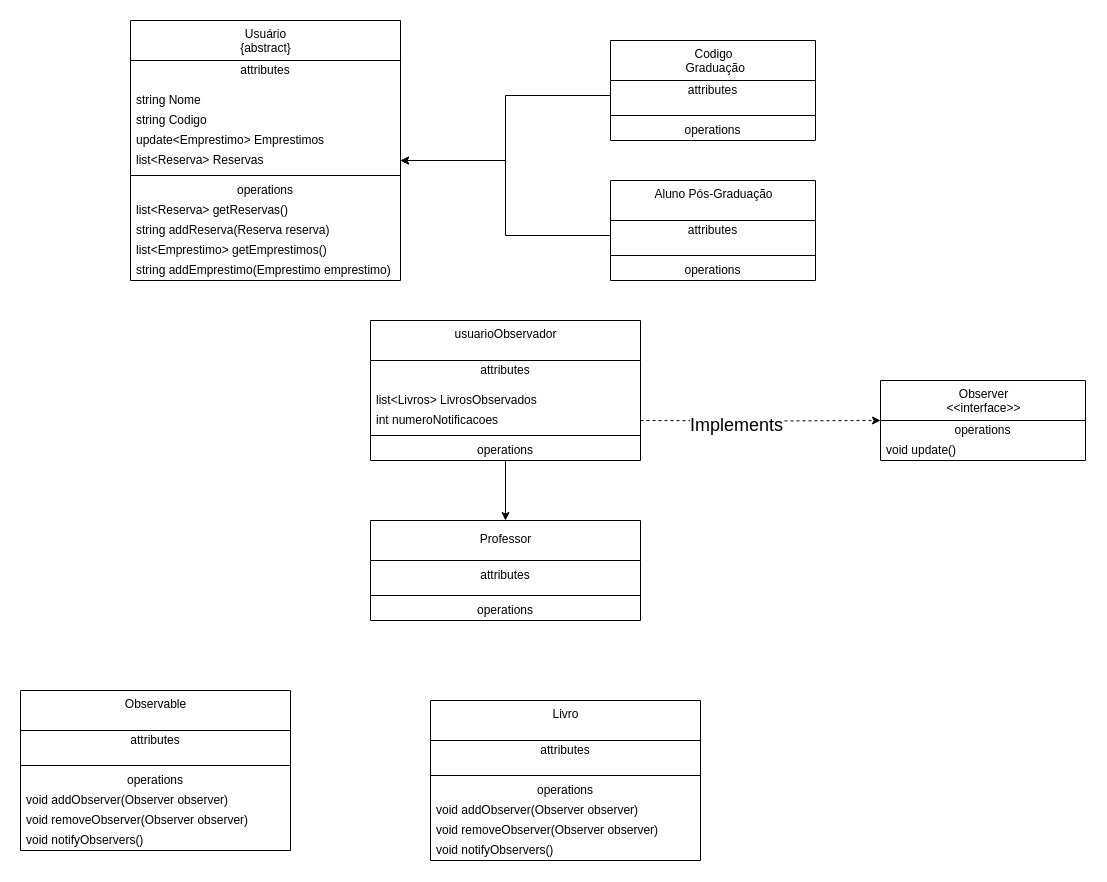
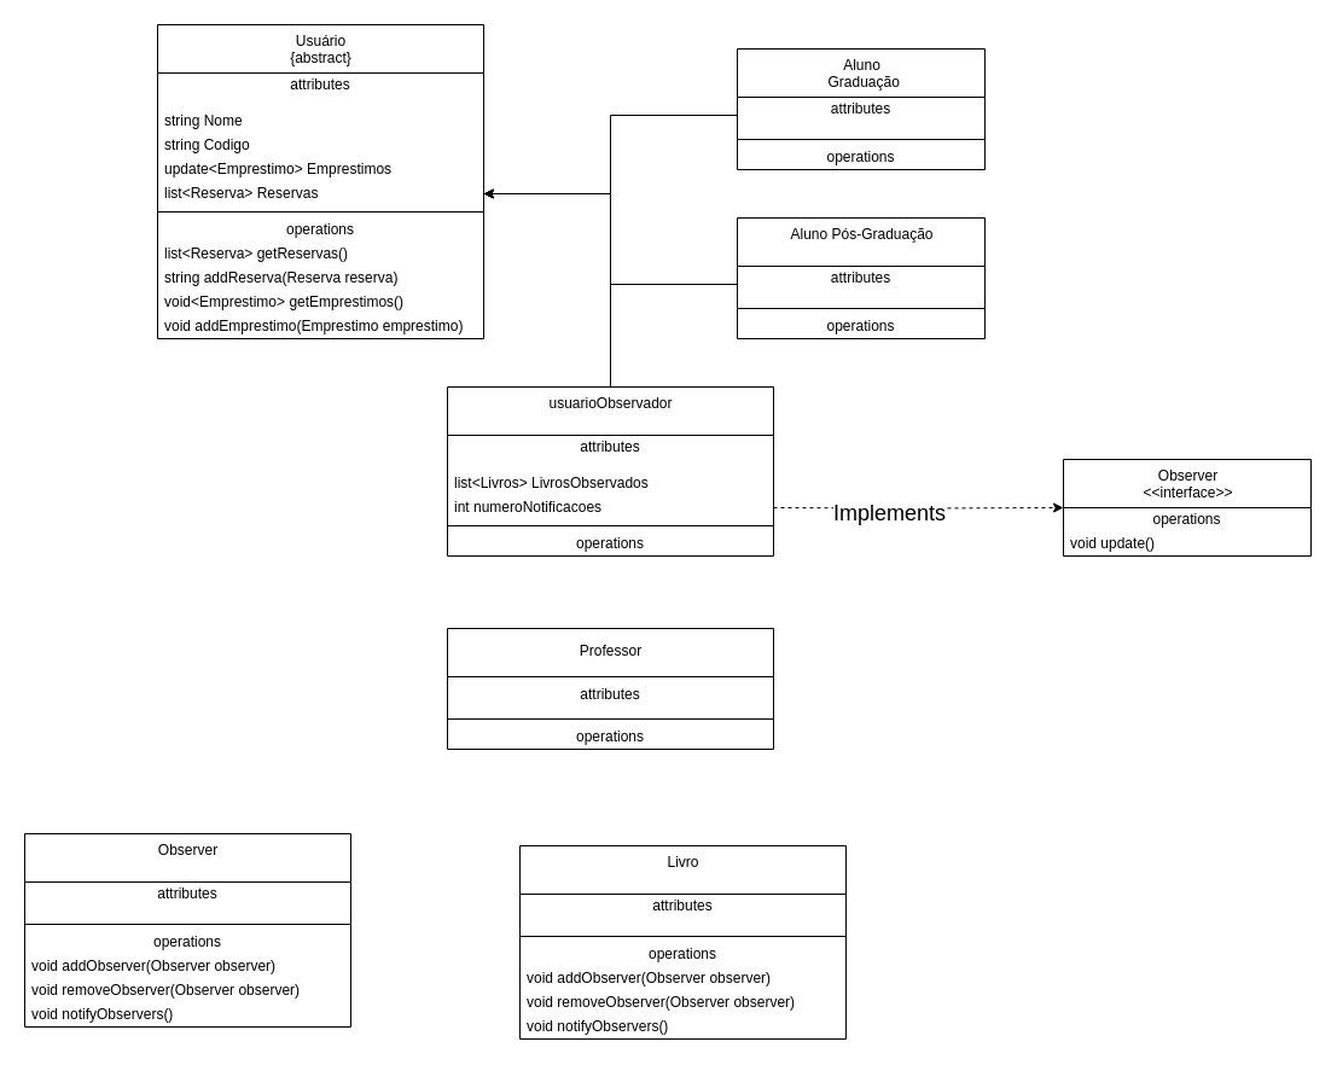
- <mxCell id="15" value="&lt;div&gt;Codigo&lt;br&gt;&lt;/div&gt;&amp;nbsp;Graduação" style="swimlane;fontStyle=0;align=center;verticalAlign=top;childLayout=stackLayout;horizontal=1;startSize=40;horizontalStack=0;resizeParent=1;resizeParentMax=0;resizeLast=0;collapsible=0;marginBottom=0;html=1;swimlaneLine=1;strokeColor=default;fillColor=default;" vertex="1" parent="1"><mxGeometry x="610" y="40" width="205" height="100" as="geometry" /></mxCell>
+ <mxCell id="15" value="&lt;div&gt;Aluno&lt;br&gt;&lt;/div&gt;&amp;nbsp;Graduação" style="swimlane;fontStyle=0;align=center;verticalAlign=top;childLayout=stackLayout;horizontal=1;startSize=40;horizontalStack=0;resizeParent=1;resizeParentMax=0;resizeLast=0;collapsible=0;marginBottom=0;html=1;swimlaneLine=1;strokeColor=default;fillColor=default;" vertex="1" parent="1"><mxGeometry x="610" y="40" width="205" height="100" as="geometry" /></mxCell>
- <mxCell id="12" value="list&amp;lt;Emprestimo&amp;gt; getEmprestimos()" style="text;html=1;strokeColor=none;fillColor=none;align=left;verticalAlign=middle;spacingLeft=4;spacingRight=4;overflow=hidden;rotatable=0;points=[[0,0.5],[1,0.5]];portConstraint=eastwest;" vertex="1" parent="2"><mxGeometry y="220" width="270" height="20" as="geometry" /></mxCell>
+ <mxCell id="12" value="void&amp;lt;Emprestimo&amp;gt; getEmprestimos()" style="text;html=1;strokeColor=none;fillColor=none;align=left;verticalAlign=middle;spacingLeft=4;spacingRight=4;overflow=hidden;rotatable=0;points=[[0,0.5],[1,0.5]];portConstraint=eastwest;" vertex="1" parent="2"><mxGeometry y="220" width="270" height="20" as="geometry" /></mxCell>
- <mxCell id="13" value="string addEmprestimo(Emprestimo emprestimo)" style="text;html=1;strokeColor=none;fillColor=none;align=left;verticalAlign=middle;spacingLeft=4;spacingRight=4;overflow=hidden;rotatable=0;points=[[0,0.5],[1,0.5]];portConstraint=eastwest;" vertex="1" parent="2"><mxGeometry y="240" width="270" height="20" as="geometry" /></mxCell>
+ <mxCell id="13" value="void addEmprestimo(Emprestimo emprestimo)" style="text;html=1;strokeColor=none;fillColor=none;align=left;verticalAlign=middle;spacingLeft=4;spacingRight=4;overflow=hidden;rotatable=0;points=[[0,0.5],[1,0.5]];portConstraint=eastwest;" vertex="1" parent="2"><mxGeometry y="240" width="270" height="20" as="geometry" /></mxCell>
+ <mxCell id="19" style="edgeStyle=orthogonalEdgeStyle;rounded=0;orthogonalLoop=1;jettySize=auto;html=1;entryX=1;entryY=0.5;entryDx=0;entryDy=0;" edge="1" parent="1" source="21" target="7"><mxGeometry relative="1" as="geometry" /></mxCell>
- <mxCell id="20" style="edgeStyle=orthogonalEdgeStyle;rounded=0;orthogonalLoop=1;jettySize=auto;html=1;fontSize=18;" edge="1" parent="1" source="21" target="37"><mxGeometry relative="1" as="geometry" /></mxCell>
- <mxCell id="41" value="Observable" style="swimlane;fontStyle=0;align=center;verticalAlign=top;childLayout=stackLayout;horizontal=1;startSize=40;horizontalStack=0;resizeParent=1;resizeParentMax=0;resizeLast=0;collapsible=0;marginBottom=0;html=1;swimlaneLine=1;strokeColor=default;fillColor=default;" vertex="1" parent="1"><mxGeometry x="20" y="690" width="270" height="160" as="geometry" /></mxCell>
+ <mxCell id="41" value="Observer" style="swimlane;fontStyle=0;align=center;verticalAlign=top;childLayout=stackLayout;horizontal=1;startSize=40;horizontalStack=0;resizeParent=1;resizeParentMax=0;resizeLast=0;collapsible=0;marginBottom=0;html=1;swimlaneLine=1;strokeColor=default;fillColor=default;" vertex="1" parent="1"><mxGeometry x="20" y="690" width="270" height="160" as="geometry" /></mxCell>
